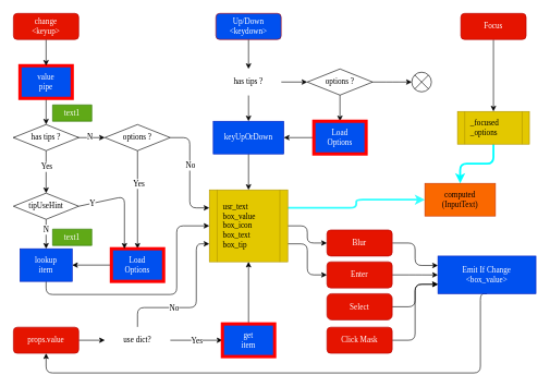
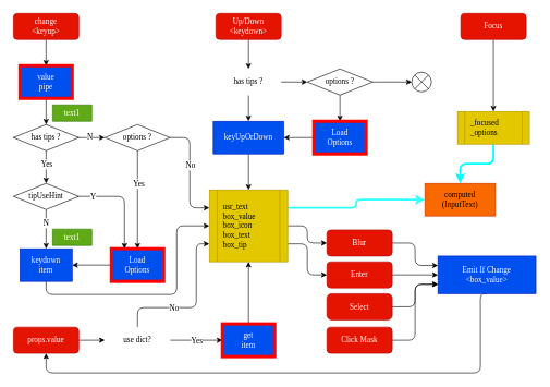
- <mxCell id="15" value="Up/Down&lt;br&gt;&amp;lt;keydown&amp;gt;" style="rounded=1;whiteSpace=wrap;html=1;strokeColor=#B20000;fontFamily=Verdana;fontSize=12;fontColor=#ffffff;fillColor=#0050ef;" parent="1" vertex="1"><mxGeometry x="330" y="20" width="100" height="40" as="geometry" /></mxCell>
+ <mxCell id="15" value="Up/Down&lt;br&gt;&amp;lt;keydown&amp;gt;" style="rounded=1;whiteSpace=wrap;html=1;strokeColor=#B20000;fontFamily=Verdana;fontSize=12;fontColor=#ffffff;fillColor=#e51400;" parent="1" vertex="1"><mxGeometry x="330" y="20" width="100" height="40" as="geometry" /></mxCell>
- <mxCell id="46" value="tipUseHint" style="rhombus;whiteSpace=wrap;html=1;rounded=0;strokeColor=default;fontFamily=Verdana;fontSize=12;fontColor=default;fillColor=default;" parent="1" vertex="1"><mxGeometry x="20" y="295" width="100" height="40" as="geometry" /></mxCell>
+ <mxCell id="46" value="tipUseHint" style="rhombus;whiteSpace=wrap;html=1;rounded=0;strokeColor=default;fontFamily=Verdana;fontSize=12;fontColor=default;fillColor=default;" parent="1" vertex="1"><mxGeometry x="20" y="280" width="100" height="40" as="geometry" /></mxCell>
- <mxCell id="5" value="lookup&lt;br&gt;item" style="rounded=0;whiteSpace=wrap;html=1;fontFamily=Verdana;fillColor=#0050ef;fontColor=#ffffff;strokeColor=#001DBC;" parent="1" vertex="1"><mxGeometry x="30" y="380" width="80" height="50" as="geometry" /></mxCell>
+ <mxCell id="5" value="keydown&lt;br&gt;item" style="rounded=0;whiteSpace=wrap;html=1;fontFamily=Verdana;fillColor=#0050ef;fontColor=#ffffff;strokeColor=#001DBC;" parent="1" vertex="1"><mxGeometry x="30" y="380" width="80" height="50" as="geometry" /></mxCell>
